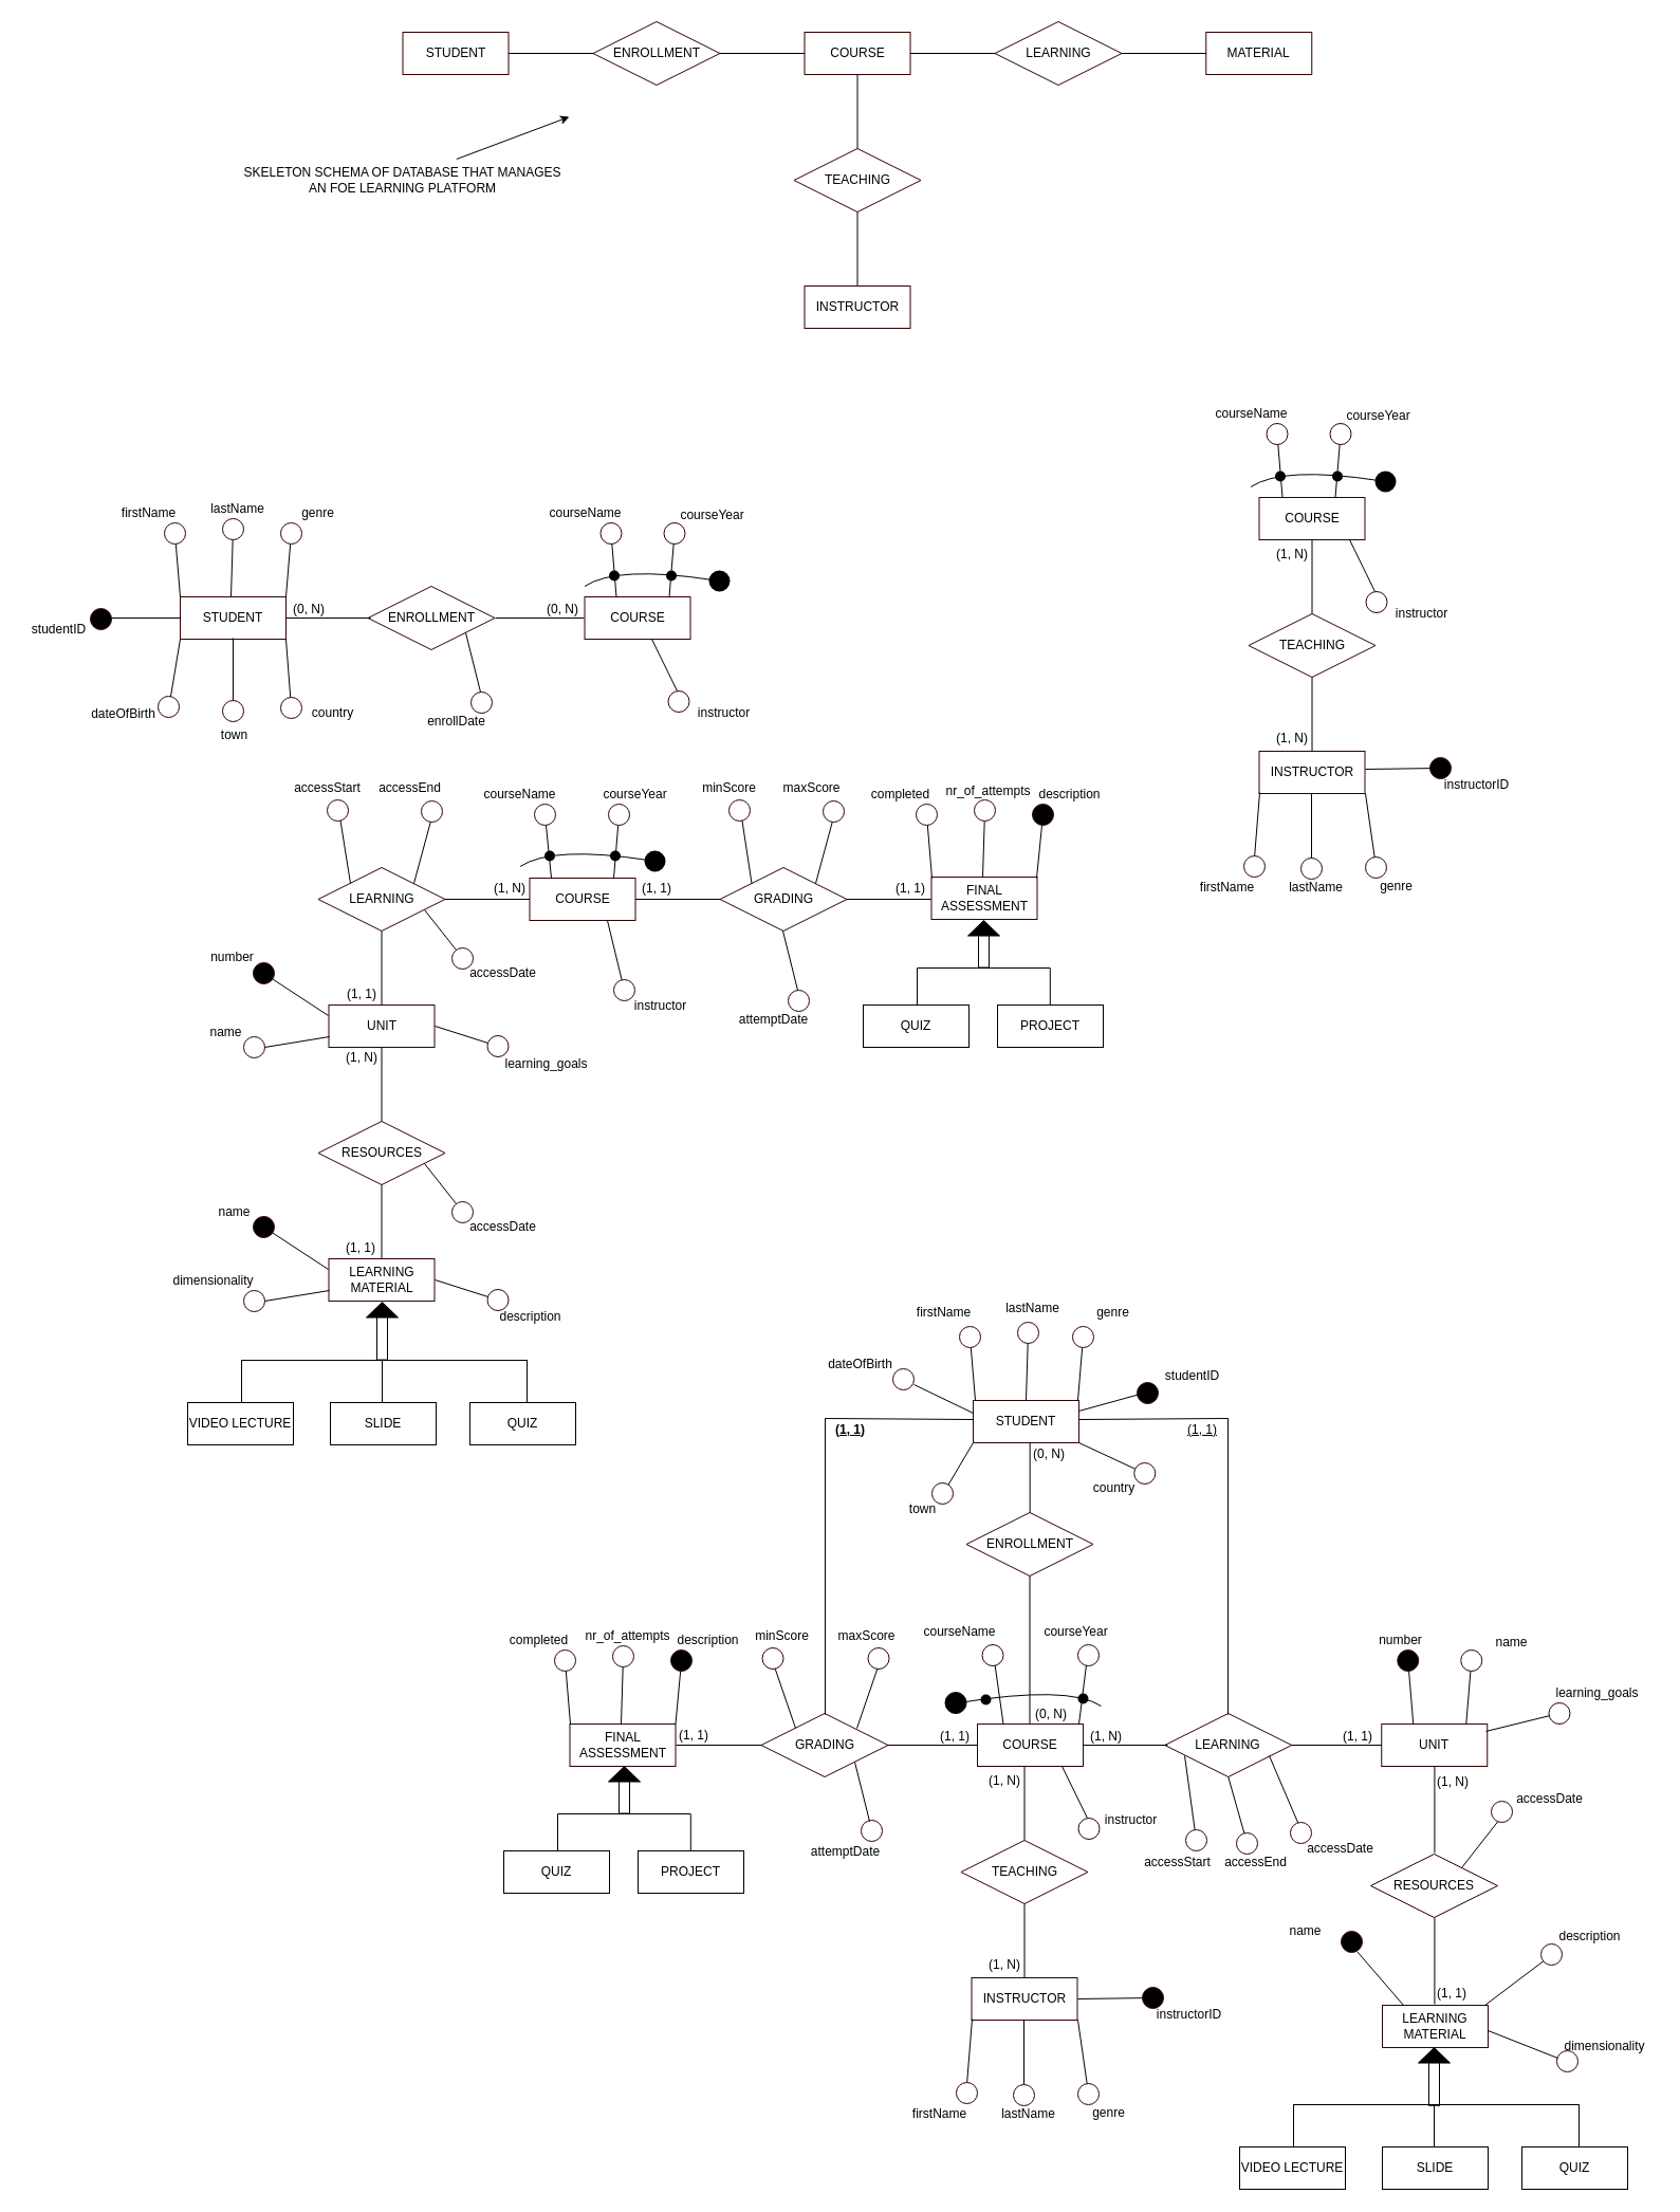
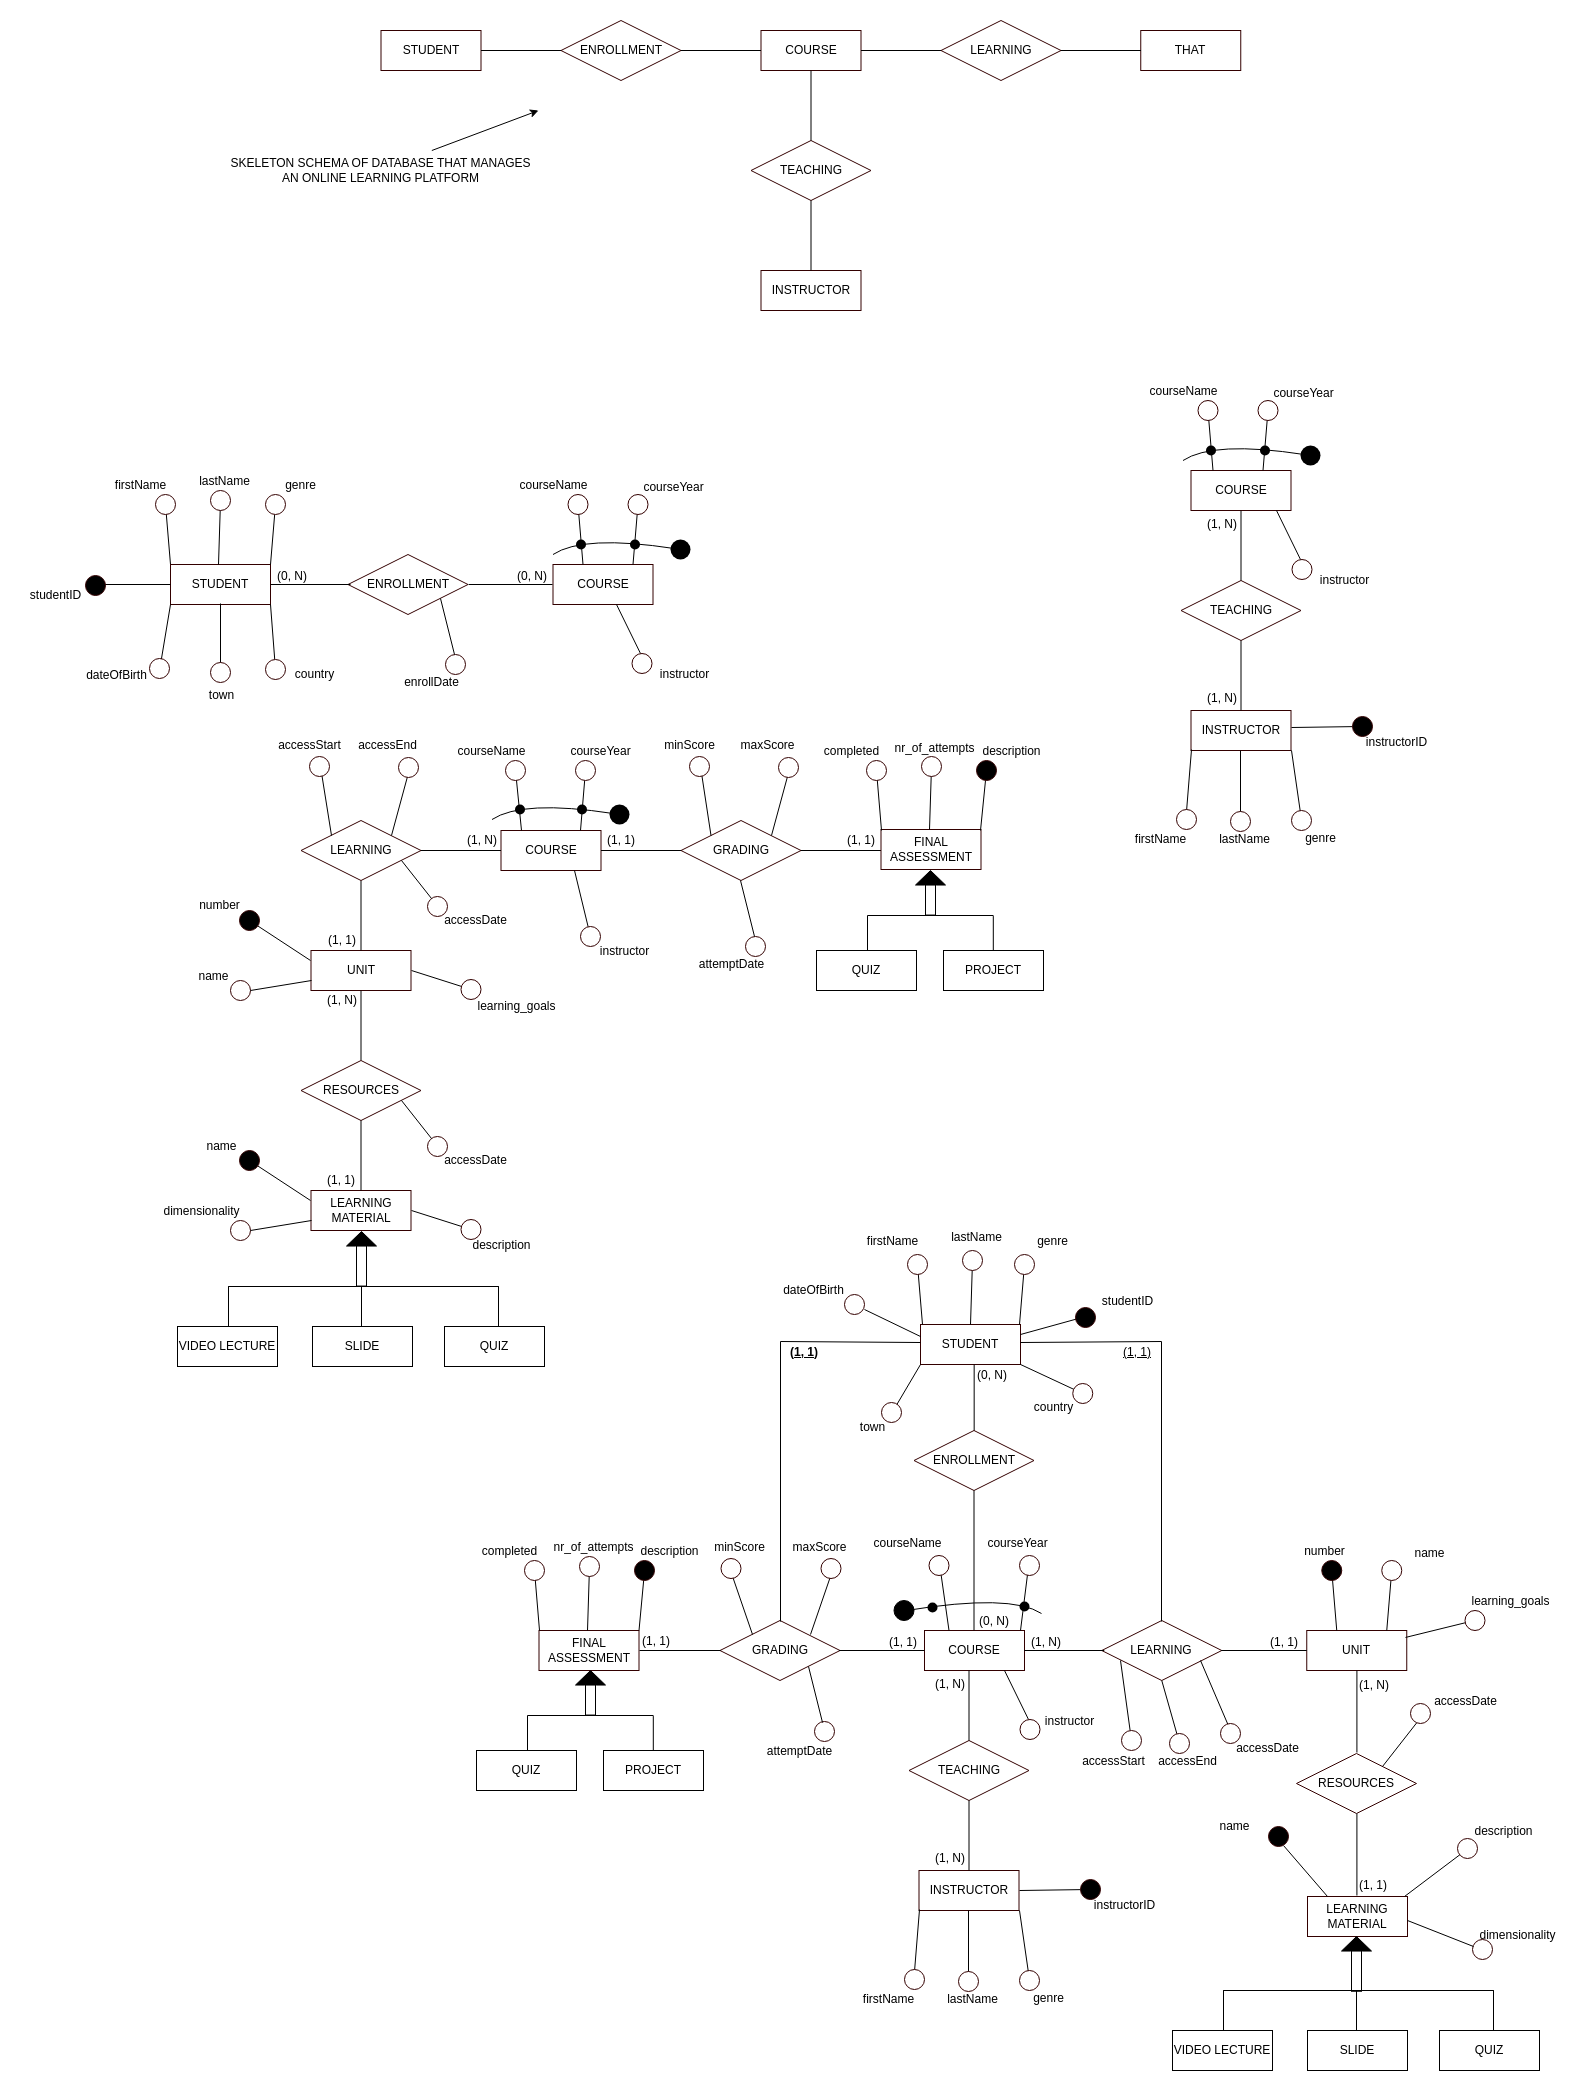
- <mxCell id="102" value="MATERIAL" style="whiteSpace=wrap;html=1;align=center;shadow=0;sketch=0;fillStyle=solid;strokeColor=#330000;strokeWidth=1;fillColor=#FFFFFF;movable=1;resizable=1;rotatable=1;deletable=1;editable=1;locked=0;connectable=1;direction=west;" parent="1" vertex="1"><mxGeometry x="1140.25" y="30" width="100" height="40" as="geometry" /></mxCell>
+ <mxCell id="102" value="THAT" style="whiteSpace=wrap;html=1;align=center;shadow=0;sketch=0;fillStyle=solid;strokeColor=#330000;strokeWidth=1;fillColor=#FFFFFF;movable=1;resizable=1;rotatable=1;deletable=1;editable=1;locked=0;connectable=1;direction=west;" parent="1" vertex="1"><mxGeometry x="1140.25" y="30" width="100" height="40" as="geometry" /></mxCell>
- <mxCell id="12" value="SKELETON SCHEMA OF DATABASE THAT MANAGES &lt;br&gt;AN FOE LEARNING PLATFORM" style="text;html=1;align=center;verticalAlign=middle;resizable=0;points=[];autosize=1;strokeColor=none;fillColor=none;" parent="1" vertex="1"><mxGeometry x="220" y="150" width="320" height="40" as="geometry" /></mxCell>
+ <mxCell id="12" value="SKELETON SCHEMA OF DATABASE THAT MANAGES &lt;br&gt;AN ONLINE LEARNING PLATFORM" style="text;html=1;align=center;verticalAlign=middle;resizable=0;points=[];autosize=1;strokeColor=none;fillColor=none;" parent="1" vertex="1"><mxGeometry x="220" y="150" width="320" height="40" as="geometry" /></mxCell>
